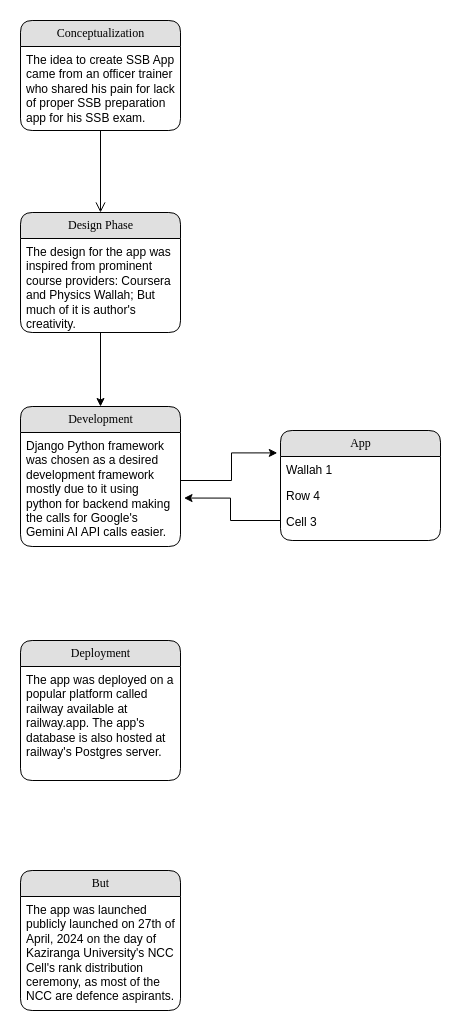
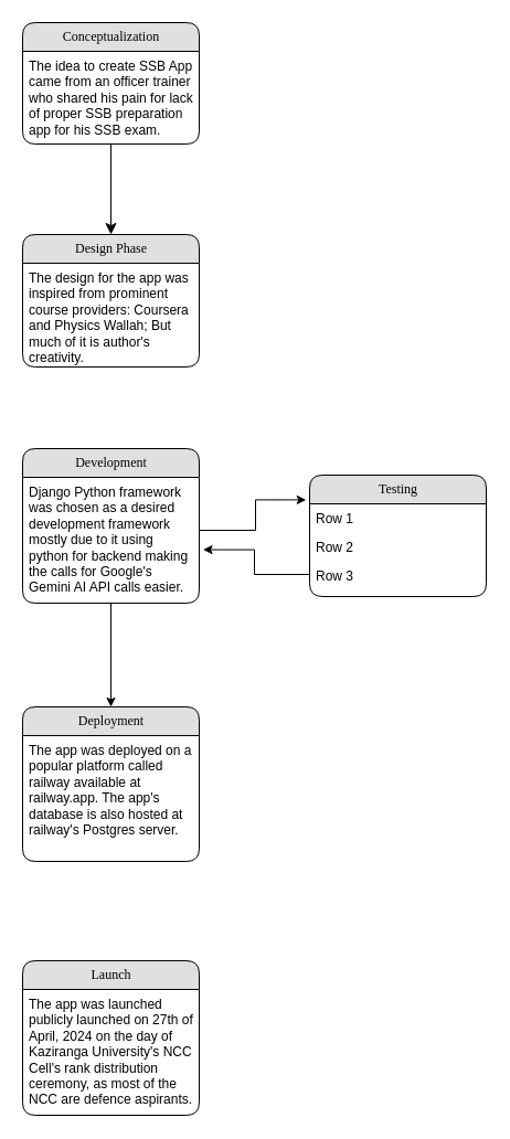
- <mxCell id="10" style="edgeStyle=orthogonalEdgeStyle;html=1;labelBackgroundColor=none;startFill=0;startSize=8;endFill=1;endSize=8;fontFamily=Verdana;fontSize=12;endArrow=open;" parent="1" source="2" target="5" edge="1"><mxGeometry relative="1" as="geometry" /></mxCell>
+ <mxCell id="10" style="edgeStyle=orthogonalEdgeStyle;html=1;labelBackgroundColor=none;startFill=0;startSize=8;endFill=1;endSize=8;fontFamily=Verdana;fontSize=12;" parent="1" source="2" target="5" edge="1"><mxGeometry relative="1" as="geometry" /></mxCell>
- <mxCell id="4" style="edgeStyle=orthogonalEdgeStyle;rounded=0;orthogonalLoop=1;jettySize=auto;html=1;entryX=0.5;entryY=0;entryDx=0;entryDy=0;" edge="1" parent="1" source="5" target="8"><mxGeometry relative="1" as="geometry" /></mxCell>
- <mxCell id="11" value="App" style="swimlane;html=1;fontStyle=0;childLayout=stackLayout;horizontal=1;startSize=26;fillColor=#e0e0e0;horizontalStack=0;resizeParent=1;resizeLast=0;collapsible=1;marginBottom=0;swimlaneFillColor=#ffffff;align=center;rounded=1;shadow=0;comic=0;labelBackgroundColor=none;strokeWidth=1;fontFamily=Verdana;fontSize=12" vertex="1" parent="1"><mxGeometry x="280" y="430" width="160" height="110" as="geometry" /></mxCell>
+ <mxCell id="11" value="Testing" style="swimlane;html=1;fontStyle=0;childLayout=stackLayout;horizontal=1;startSize=26;fillColor=#e0e0e0;horizontalStack=0;resizeParent=1;resizeLast=0;collapsible=1;marginBottom=0;swimlaneFillColor=#ffffff;align=center;rounded=1;shadow=0;comic=0;labelBackgroundColor=none;strokeWidth=1;fontFamily=Verdana;fontSize=12" vertex="1" parent="1"><mxGeometry x="280" y="430" width="160" height="110" as="geometry" /></mxCell>
- <mxCell id="12" value="Wallah 1" style="text;html=1;strokeColor=none;fillColor=none;spacingLeft=4;spacingRight=4;whiteSpace=wrap;overflow=hidden;rotatable=0;points=[[0,0.5],[1,0.5]];portConstraint=eastwest;" vertex="1" parent="11"><mxGeometry y="26" width="160" height="26" as="geometry" /></mxCell>
+ <mxCell id="12" value="Row 1" style="text;html=1;strokeColor=none;fillColor=none;spacingLeft=4;spacingRight=4;whiteSpace=wrap;overflow=hidden;rotatable=0;points=[[0,0.5],[1,0.5]];portConstraint=eastwest;" vertex="1" parent="11"><mxGeometry y="26" width="160" height="26" as="geometry" /></mxCell>
- <mxCell id="13" value="Row 4" style="text;html=1;strokeColor=none;fillColor=none;spacingLeft=4;spacingRight=4;whiteSpace=wrap;overflow=hidden;rotatable=0;points=[[0,0.5],[1,0.5]];portConstraint=eastwest;" vertex="1" parent="11"><mxGeometry y="52" width="160" height="26" as="geometry" /></mxCell>
+ <mxCell id="13" value="Row 2" style="text;html=1;strokeColor=none;fillColor=none;spacingLeft=4;spacingRight=4;whiteSpace=wrap;overflow=hidden;rotatable=0;points=[[0,0.5],[1,0.5]];portConstraint=eastwest;" vertex="1" parent="11"><mxGeometry y="52" width="160" height="26" as="geometry" /></mxCell>
- <mxCell id="14" value="Cell 3" style="text;html=1;strokeColor=none;fillColor=none;spacingLeft=4;spacingRight=4;whiteSpace=wrap;overflow=hidden;rotatable=0;points=[[0,0.5],[1,0.5]];portConstraint=eastwest;" vertex="1" parent="11"><mxGeometry y="78" width="160" height="26" as="geometry" /></mxCell>
+ <mxCell id="14" value="Row 3" style="text;html=1;strokeColor=none;fillColor=none;spacingLeft=4;spacingRight=4;whiteSpace=wrap;overflow=hidden;rotatable=0;points=[[0,0.5],[1,0.5]];portConstraint=eastwest;" vertex="1" parent="11"><mxGeometry y="78" width="160" height="26" as="geometry" /></mxCell>
+ <mxCell id="7" style="edgeStyle=orthogonalEdgeStyle;rounded=0;orthogonalLoop=1;jettySize=auto;html=1;entryX=0.5;entryY=0;entryDx=0;entryDy=0;" edge="1" parent="1" source="8" target="15"><mxGeometry relative="1" as="geometry" /></mxCell>
- <mxCell id="17" value="But" style="swimlane;html=1;fontStyle=0;childLayout=stackLayout;horizontal=1;startSize=26;fillColor=#e0e0e0;horizontalStack=0;resizeParent=1;resizeLast=0;collapsible=1;marginBottom=0;swimlaneFillColor=#ffffff;align=center;rounded=1;shadow=0;comic=0;labelBackgroundColor=none;strokeWidth=1;fontFamily=Verdana;fontSize=12" vertex="1" parent="1"><mxGeometry x="20" y="870" width="160" height="140" as="geometry" /></mxCell>
+ <mxCell id="17" value="Launch" style="swimlane;html=1;fontStyle=0;childLayout=stackLayout;horizontal=1;startSize=26;fillColor=#e0e0e0;horizontalStack=0;resizeParent=1;resizeLast=0;collapsible=1;marginBottom=0;swimlaneFillColor=#ffffff;align=center;rounded=1;shadow=0;comic=0;labelBackgroundColor=none;strokeWidth=1;fontFamily=Verdana;fontSize=12" vertex="1" parent="1"><mxGeometry x="20" y="870" width="160" height="140" as="geometry" /></mxCell>
